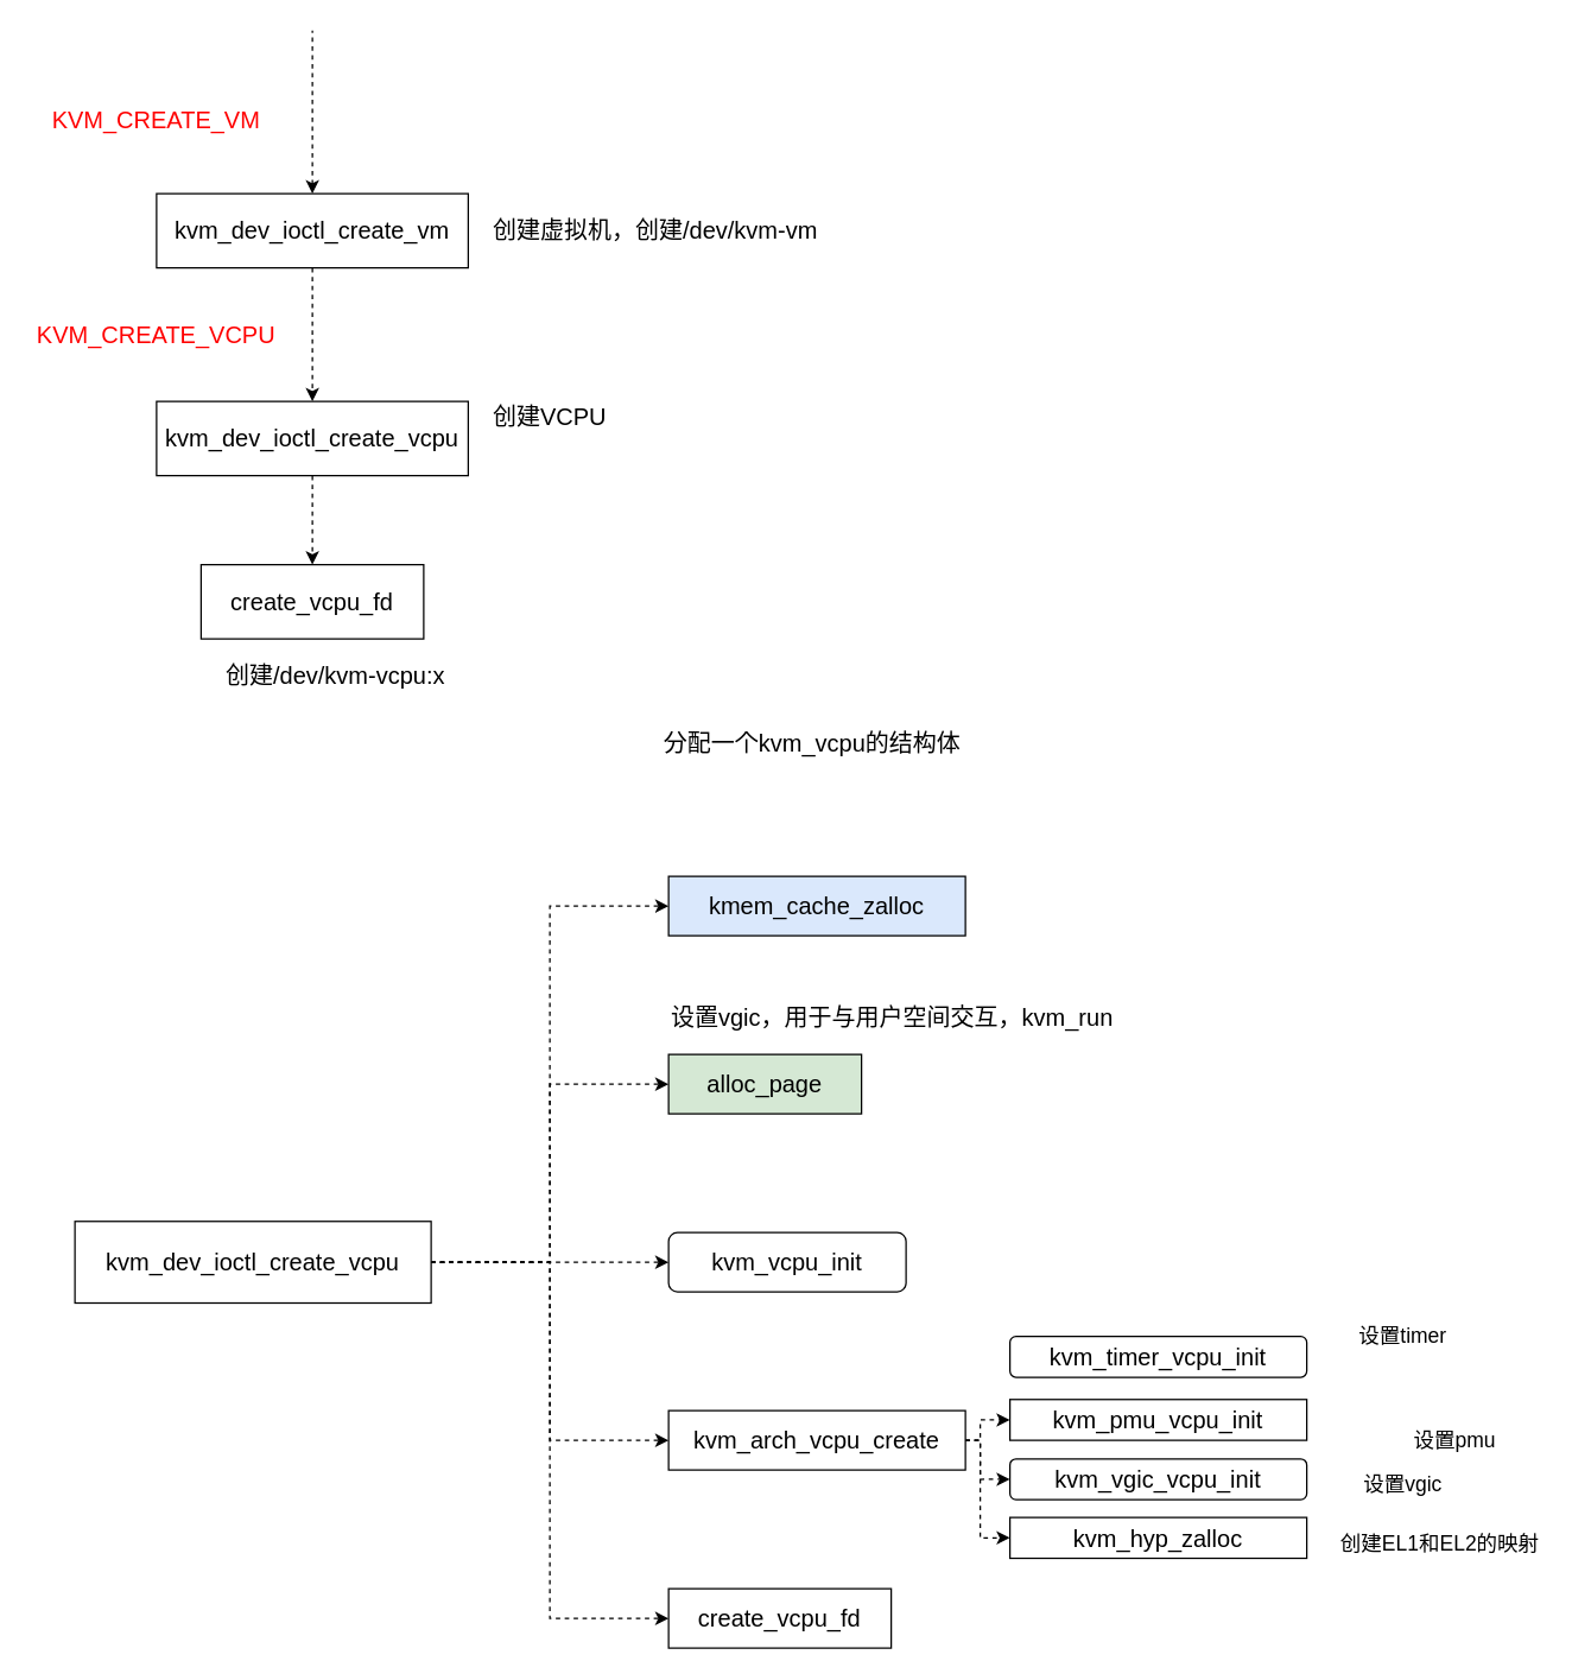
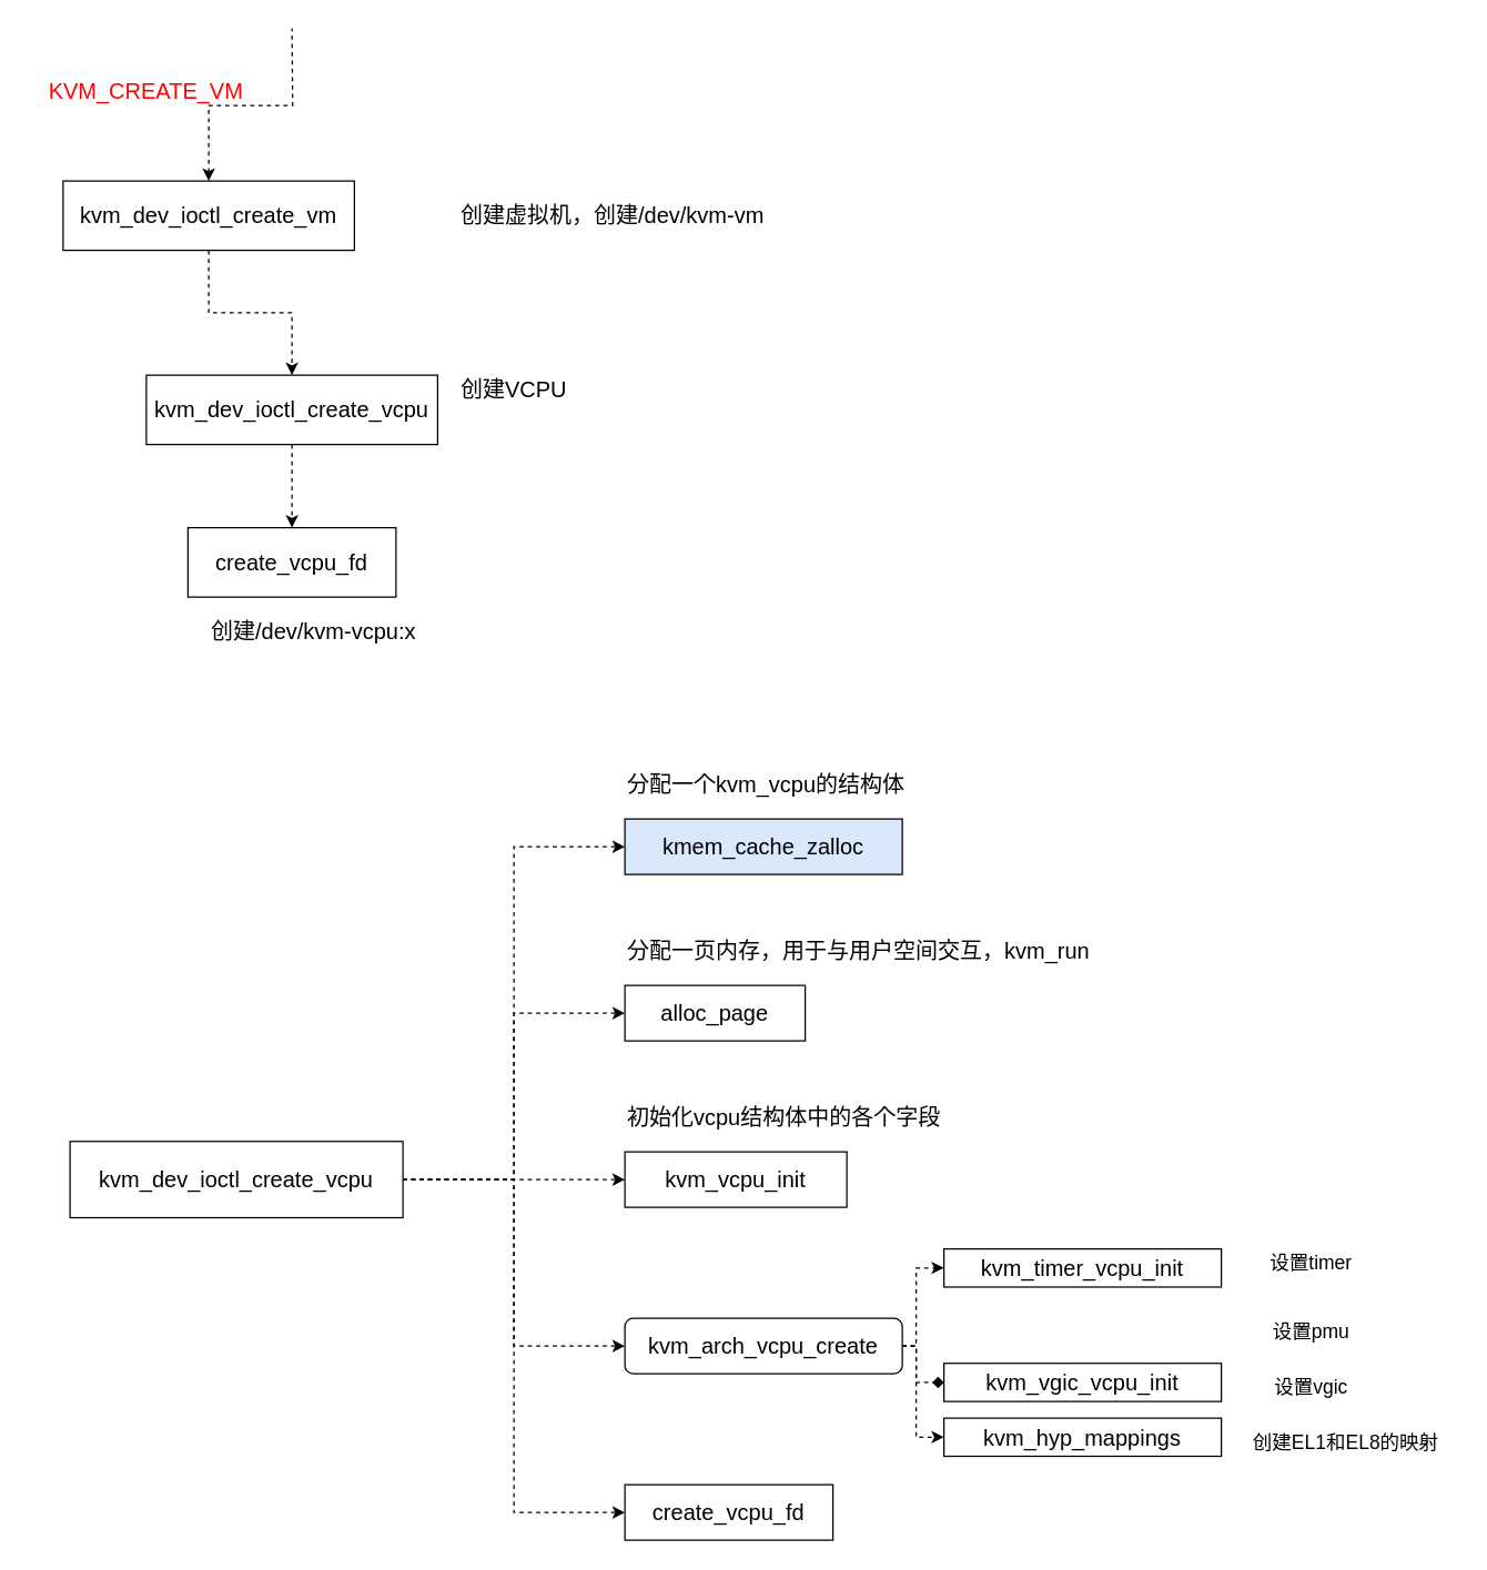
- <mxCell id="5" value="KVM_CREATE_VM" style="text;html=1;strokeColor=none;fillColor=none;align=center;verticalAlign=middle;whiteSpace=wrap;rounded=0;fontSize=16;fontColor=#FF0000;" vertex="1" parent="1"><mxGeometry x="20" y="65" width="170" height="30" as="geometry" /></mxCell>
+ <mxCell id="5" value="KVM_CREATE_VM" style="text;html=1;strokeColor=none;fillColor=none;align=center;verticalAlign=middle;whiteSpace=wrap;rounded=0;fontSize=16;fontColor=#FF0000;" vertex="1" parent="1"><mxGeometry x="20" y="50" width="170" height="30" as="geometry" /></mxCell>
- <mxCell id="4" value="kvm_dev_ioctl_create_vm" style="rounded=0;whiteSpace=wrap;html=1;fontSize=16;" vertex="1" parent="1"><mxGeometry x="105" y="130" width="210" height="50" as="geometry" /></mxCell>
+ <mxCell id="4" value="kvm_dev_ioctl_create_vm" style="rounded=0;whiteSpace=wrap;html=1;fontSize=16;" vertex="1" parent="1"><mxGeometry x="45" y="130" width="210" height="50" as="geometry" /></mxCell>
- <mxCell id="9" value="KVM_CREATE_VCPU" style="text;html=1;strokeColor=none;fillColor=none;align=center;verticalAlign=middle;whiteSpace=wrap;rounded=0;fontSize=16;fontColor=#FF0000;" vertex="1" parent="1"><mxGeometry x="20" y="210" width="170" height="30" as="geometry" /></mxCell>
- <mxCell id="28" value="分配一个kvm_vcpu的结构体" style="text;html=1;strokeColor=none;fillColor=none;align=left;verticalAlign=middle;whiteSpace=wrap;rounded=0;fontSize=16;fontColor=#000000;" vertex="1" parent="1"><mxGeometry x="445" y="485" width="250" height="30" as="geometry" /></mxCell>
+ <mxCell id="28" value="分配一个kvm_vcpu的结构体" style="text;html=1;strokeColor=none;fillColor=none;align=left;verticalAlign=middle;whiteSpace=wrap;rounded=0;fontSize=16;fontColor=#000000;" vertex="1" parent="1"><mxGeometry x="450" y="550" width="250" height="30" as="geometry" /></mxCell>
- <mxCell id="29" value="设置vgic，用于与用户空间交互，kvm_run" style="text;html=1;strokeColor=none;fillColor=none;align=left;verticalAlign=middle;whiteSpace=wrap;rounded=0;fontSize=16;fontColor=#000000;" vertex="1" parent="1"><mxGeometry x="450" y="670" width="350" height="30" as="geometry" /></mxCell>
+ <mxCell id="29" value="分配一页内存，用于与用户空间交互，kvm_run" style="text;html=1;strokeColor=none;fillColor=none;align=left;verticalAlign=middle;whiteSpace=wrap;rounded=0;fontSize=16;fontColor=#000000;" vertex="1" parent="1"><mxGeometry x="450" y="670" width="350" height="30" as="geometry" /></mxCell>
- <mxCell id="20" value="alloc_page" style="rounded=0;whiteSpace=wrap;html=1;fontSize=16;fontColor=#000000;fillColor=#d5e8d4;" vertex="1" parent="1"><mxGeometry x="450" y="710" width="130" height="40" as="geometry" /></mxCell>
+ <mxCell id="20" value="alloc_page" style="rounded=0;whiteSpace=wrap;html=1;fontSize=16;fontColor=#000000;" vertex="1" parent="1"><mxGeometry x="450" y="710" width="130" height="40" as="geometry" /></mxCell>
+ <mxCell id="30" value="初始化vcpu结构体中的各个字段" style="text;html=1;strokeColor=none;fillColor=none;align=left;verticalAlign=middle;whiteSpace=wrap;rounded=0;fontSize=16;fontColor=#000000;" vertex="1" parent="1"><mxGeometry x="450" y="790" width="250" height="30" as="geometry" /></mxCell>
- <mxCell id="21" value="kvm_vcpu_init" style="whiteSpace=wrap;html=1;fontSize=16;fontColor=#000000;rounded=1;" vertex="1" parent="1"><mxGeometry x="450" y="830" width="160" height="40" as="geometry" /></mxCell>
+ <mxCell id="21" value="kvm_vcpu_init" style="rounded=0;whiteSpace=wrap;html=1;fontSize=16;fontColor=#000000;" vertex="1" parent="1"><mxGeometry x="450" y="830" width="160" height="40" as="geometry" /></mxCell>
- <mxCell id="36" value="设置timer" style="text;html=1;strokeColor=none;fillColor=none;align=center;verticalAlign=middle;whiteSpace=wrap;rounded=0;fontSize=14;fontColor=#000000;" vertex="1" parent="1"><mxGeometry x="890" y="890" width="110" height="20" as="geometry" /></mxCell>
+ <mxCell id="36" value="设置timer" style="text;html=1;strokeColor=none;fillColor=none;align=center;verticalAlign=middle;whiteSpace=wrap;rounded=0;fontSize=14;fontColor=#000000;" vertex="1" parent="1"><mxGeometry x="890" y="900" width="110" height="20" as="geometry" /></mxCell>
- <mxCell id="32" value="kvm_timer_vcpu_init" style="whiteSpace=wrap;html=1;fontSize=16;fontColor=#000000;rounded=1;" vertex="1" parent="31"><mxGeometry width="200" height="27.5" as="geometry" /></mxCell>
+ <mxCell id="32" value="kvm_timer_vcpu_init" style="rounded=0;whiteSpace=wrap;html=1;fontSize=16;fontColor=#000000;" vertex="1" parent="31"><mxGeometry width="200" height="27.5" as="geometry" /></mxCell>
+ <mxCell id="22" style="edgeStyle=orthogonalEdgeStyle;rounded=0;orthogonalLoop=1;jettySize=auto;html=1;exitX=1;exitY=0.5;exitDx=0;exitDy=0;entryX=0;entryY=0.5;entryDx=0;entryDy=0;dashed=1;fontSize=16;fontColor=#000000;startArrow=none;startFill=0;endArrow=classic;endFill=1;" edge="1" parent="1" source="26" target="32"><mxGeometry relative="1" as="geometry"><Array as="points"><mxPoint x="660" y="970" /><mxPoint x="660" y="914" /></Array></mxGeometry></mxCell>
- <mxCell id="23" style="edgeStyle=orthogonalEdgeStyle;rounded=0;orthogonalLoop=1;jettySize=auto;html=1;exitX=1;exitY=0.5;exitDx=0;exitDy=0;entryX=0;entryY=0.5;entryDx=0;entryDy=0;dashed=1;fontSize=16;fontColor=#000000;startArrow=none;startFill=0;endArrow=classic;endFill=1;" edge="1" parent="1" source="26" target="33"><mxGeometry relative="1" as="geometry"><Array as="points"><mxPoint x="660" y="970" /><mxPoint x="660" y="956" /></Array></mxGeometry></mxCell>
- <mxCell id="33" value="kvm_pmu_vcpu_init" style="rounded=0;whiteSpace=wrap;html=1;fontSize=16;fontColor=#000000;" vertex="1" parent="31"><mxGeometry y="42.5" width="200" height="27.5" as="geometry" /></mxCell>
- <mxCell id="26" value="kvm_arch_vcpu_create" style="rounded=0;whiteSpace=wrap;html=1;fontSize=16;fontColor=#000000;" vertex="1" parent="1"><mxGeometry x="450" y="950" width="200" height="40" as="geometry" /></mxCell>
+ <mxCell id="26" value="kvm_arch_vcpu_create" style="whiteSpace=wrap;html=1;fontSize=16;fontColor=#000000;rounded=1;" vertex="1" parent="1"><mxGeometry x="450" y="950" width="200" height="40" as="geometry" /></mxCell>
- <mxCell id="37" value="设置pmu" style="text;html=1;strokeColor=none;fillColor=none;align=center;verticalAlign=middle;whiteSpace=wrap;rounded=0;fontSize=14;fontColor=#000000;" vertex="1" parent="1"><mxGeometry x="925" y="960" width="110" height="20" as="geometry" /></mxCell>
+ <mxCell id="37" value="设置pmu" style="text;html=1;strokeColor=none;fillColor=none;align=center;verticalAlign=middle;whiteSpace=wrap;rounded=0;fontSize=14;fontColor=#000000;" vertex="1" parent="1"><mxGeometry x="890" y="950" width="110" height="20" as="geometry" /></mxCell>
- <mxCell id="24" style="edgeStyle=orthogonalEdgeStyle;rounded=0;orthogonalLoop=1;jettySize=auto;html=1;exitX=1;exitY=0.5;exitDx=0;exitDy=0;entryX=0;entryY=0.5;entryDx=0;entryDy=0;dashed=1;fontSize=16;fontColor=#000000;startArrow=none;startFill=0;endArrow=classic;endFill=1;" edge="1" parent="1" source="26" target="34"><mxGeometry relative="1" as="geometry"><Array as="points"><mxPoint x="660" y="970" /><mxPoint x="660" y="996" /></Array></mxGeometry></mxCell>
+ <mxCell id="24" style="edgeStyle=orthogonalEdgeStyle;rounded=0;orthogonalLoop=1;jettySize=auto;html=1;exitX=1;exitY=0.5;exitDx=0;exitDy=0;entryX=0;entryY=0.5;entryDx=0;entryDy=0;dashed=1;fontSize=16;fontColor=#000000;startArrow=none;startFill=0;endArrow=diamond;endFill=1;" edge="1" parent="1" source="26" target="34"><mxGeometry relative="1" as="geometry"><Array as="points"><mxPoint x="660" y="970" /><mxPoint x="660" y="996" /></Array></mxGeometry></mxCell>
- <mxCell id="34" value="kvm_vgic_vcpu_init" style="whiteSpace=wrap;html=1;fontSize=16;fontColor=#000000;rounded=1;" vertex="1" parent="31"><mxGeometry y="82.5" width="200" height="27.5" as="geometry" /></mxCell>
+ <mxCell id="34" value="kvm_vgic_vcpu_init" style="rounded=0;whiteSpace=wrap;html=1;fontSize=16;fontColor=#000000;" vertex="1" parent="31"><mxGeometry y="82.5" width="200" height="27.5" as="geometry" /></mxCell>
- <mxCell id="35" value="kvm_hyp_zalloc" style="rounded=0;whiteSpace=wrap;html=1;fontSize=16;fontColor=#000000;" vertex="1" parent="31"><mxGeometry y="122" width="200" height="27.5" as="geometry" /></mxCell>
+ <mxCell id="35" value="kvm_hyp_mappings" style="rounded=0;whiteSpace=wrap;html=1;fontSize=16;fontColor=#000000;" vertex="1" parent="31"><mxGeometry y="122" width="200" height="27.5" as="geometry" /></mxCell>
- <mxCell id="39" value="创建EL1和EL2的映射" style="text;html=1;strokeColor=none;fillColor=none;align=center;verticalAlign=middle;whiteSpace=wrap;rounded=0;fontSize=14;fontColor=#000000;" vertex="1" parent="1"><mxGeometry x="890" y="1029.5" width="160" height="20" as="geometry" /></mxCell>
+ <mxCell id="39" value="创建EL1和EL8的映射" style="text;html=1;strokeColor=none;fillColor=none;align=center;verticalAlign=middle;whiteSpace=wrap;rounded=0;fontSize=14;fontColor=#000000;" vertex="1" parent="1"><mxGeometry x="890" y="1029.5" width="160" height="20" as="geometry" /></mxCell>
